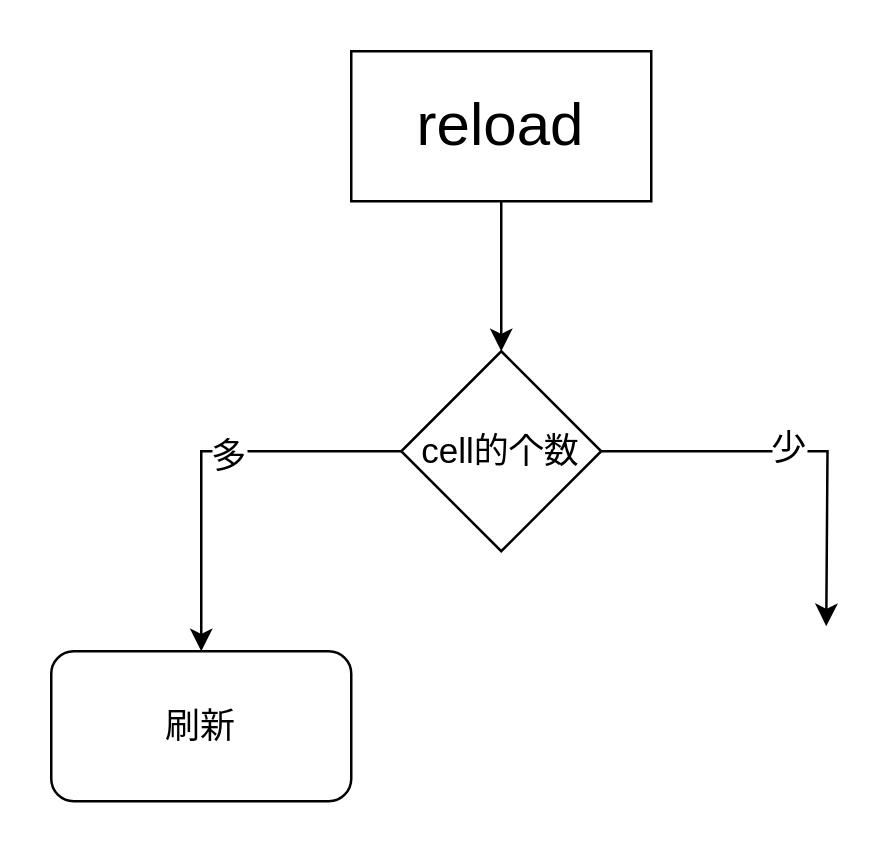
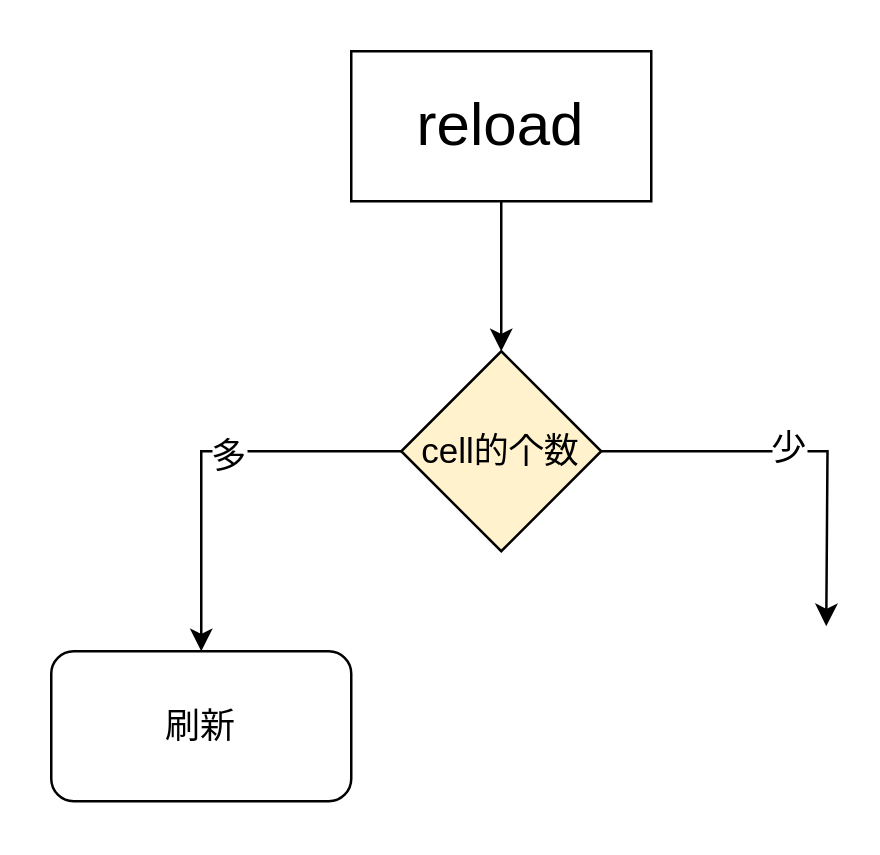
- <mxCell id="8" value="cell的个数" style="rhombus;whiteSpace=wrap;html=1;fontSize=14;" vertex="1" parent="1"><mxGeometry x="160" y="140" width="80" height="80" as="geometry" /></mxCell>
+ <mxCell id="8" value="cell的个数" style="rhombus;whiteSpace=wrap;html=1;fontSize=14;fillColor=#fff2cc;" vertex="1" parent="1"><mxGeometry x="160" y="140" width="80" height="80" as="geometry" /></mxCell>
